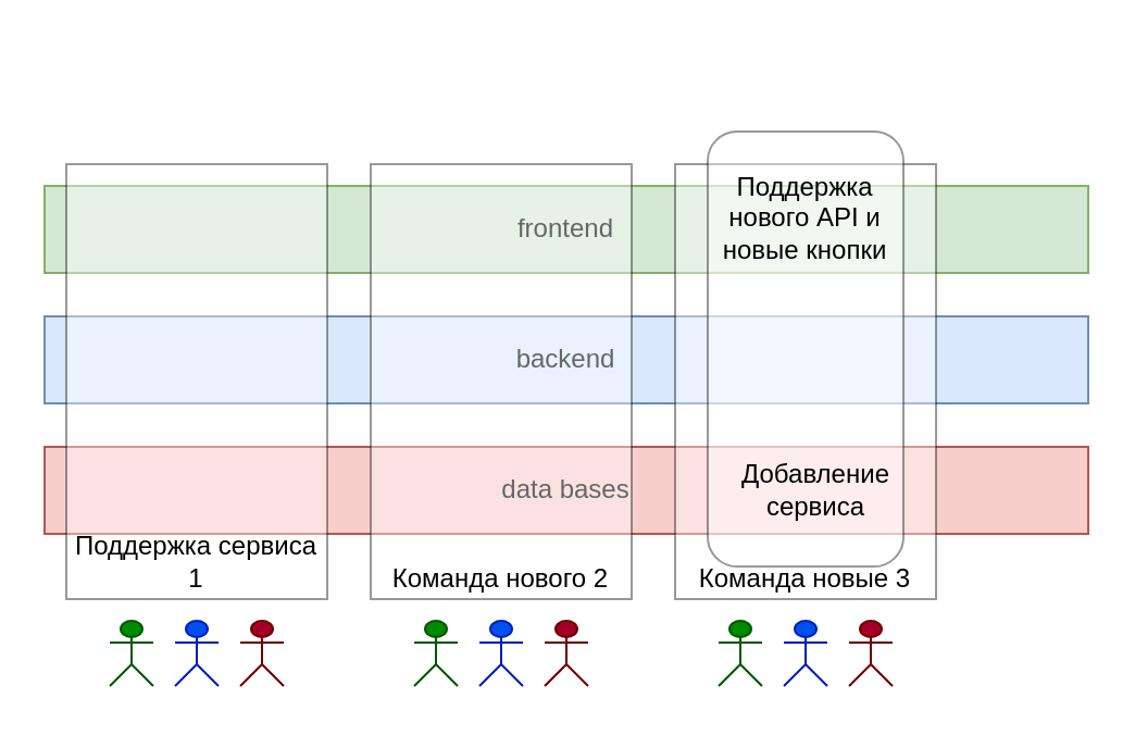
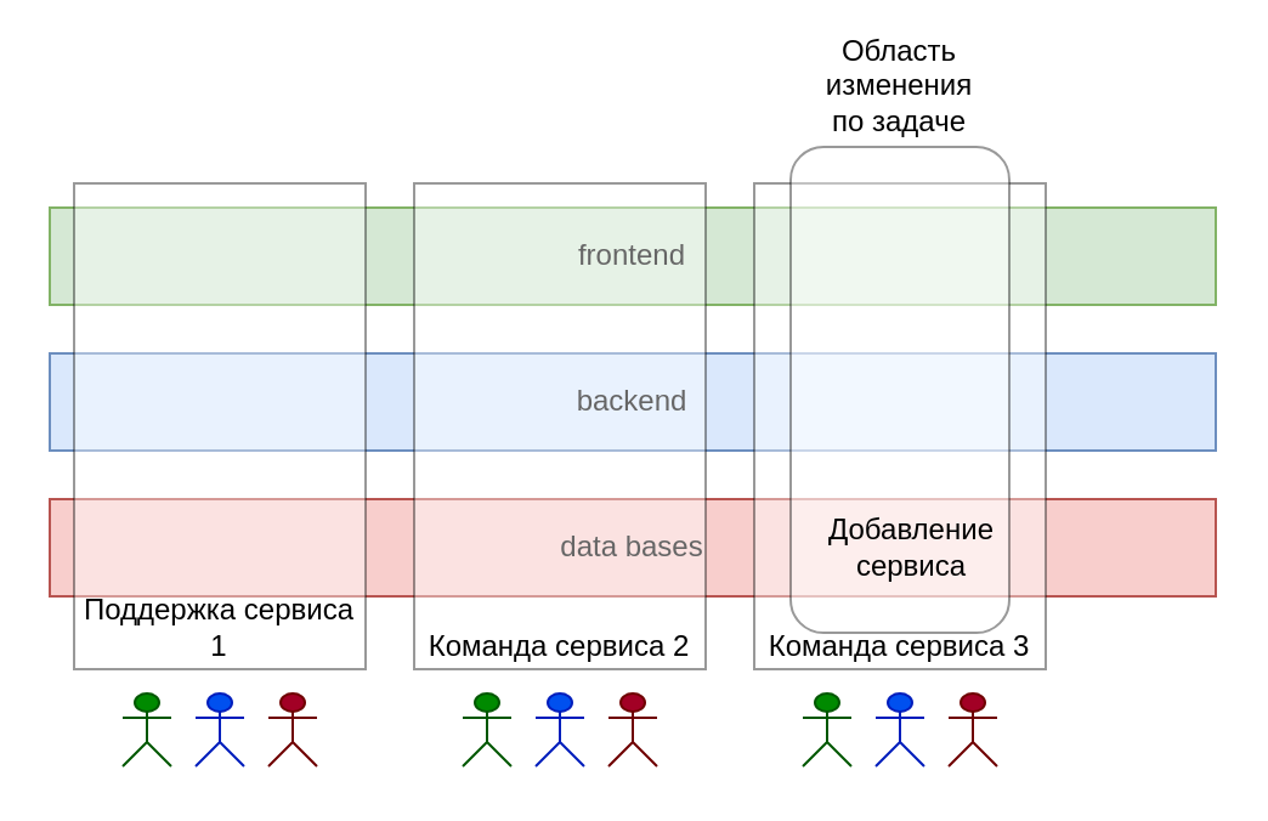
+ <mxCell id="18" value="Область изменения&lt;br&gt;по задаче" style="text;html=1;align=center;verticalAlign=middle;whiteSpace=wrap;rounded=0;" vertex="1" parent="1"><mxGeometry x="340" y="20" width="60" height="30" as="geometry" /></mxCell>
- <mxCell id="20" value="Поддержка нового API и новые кнопки" style="text;html=1;align=center;verticalAlign=middle;whiteSpace=wrap;rounded=0;" vertex="1" parent="1"><mxGeometry x="330" y="85" width="80" height="30" as="geometry" /></mxCell>
- <mxCell id="9" value="Команда нового 2" style="rounded=0;whiteSpace=wrap;html=1;opacity=40;verticalAlign=bottom;" vertex="1" parent="1"><mxGeometry x="170" y="75" width="120" height="200" as="geometry" /></mxCell>
+ <mxCell id="9" value="Команда сервиса 2" style="rounded=0;whiteSpace=wrap;html=1;opacity=40;verticalAlign=bottom;" vertex="1" parent="1"><mxGeometry x="170" y="75" width="120" height="200" as="geometry" /></mxCell>
- <mxCell id="10" value="Команда новые 3" style="rounded=0;whiteSpace=wrap;html=1;opacity=40;verticalAlign=bottom;" vertex="1" parent="1"><mxGeometry x="310" y="75" width="120" height="200" as="geometry" /></mxCell>
+ <mxCell id="10" value="Команда сервиса 3" style="rounded=0;whiteSpace=wrap;html=1;opacity=40;verticalAlign=bottom;" vertex="1" parent="1"><mxGeometry x="310" y="75" width="120" height="200" as="geometry" /></mxCell>
